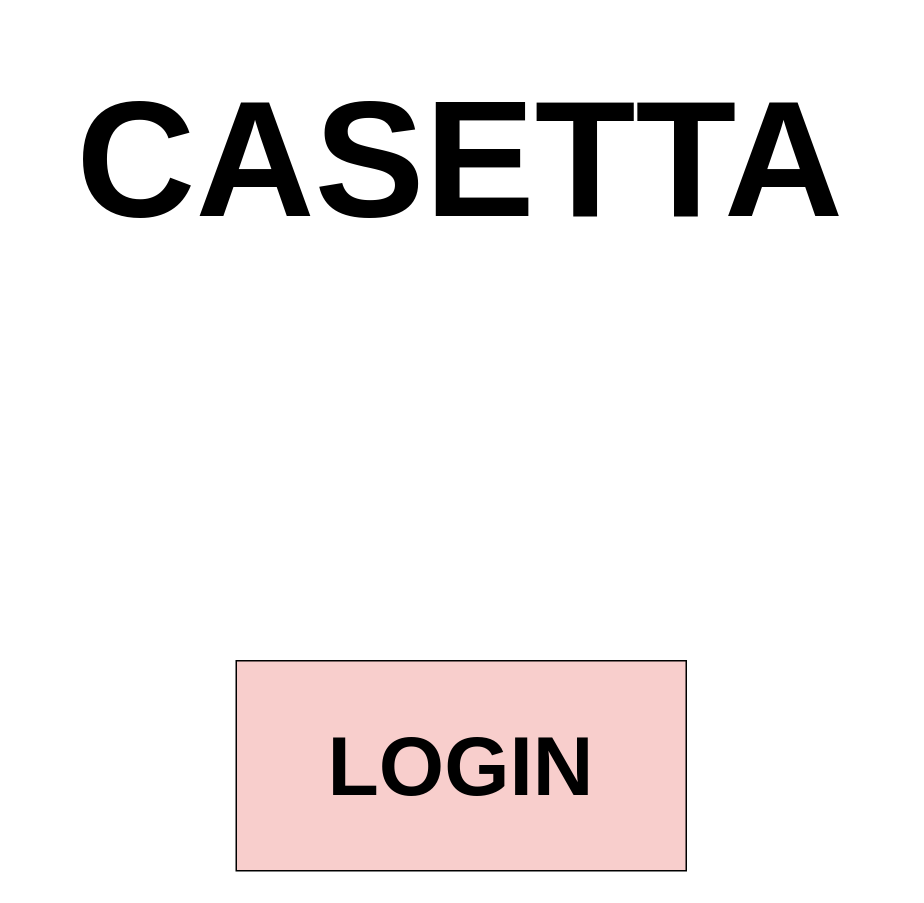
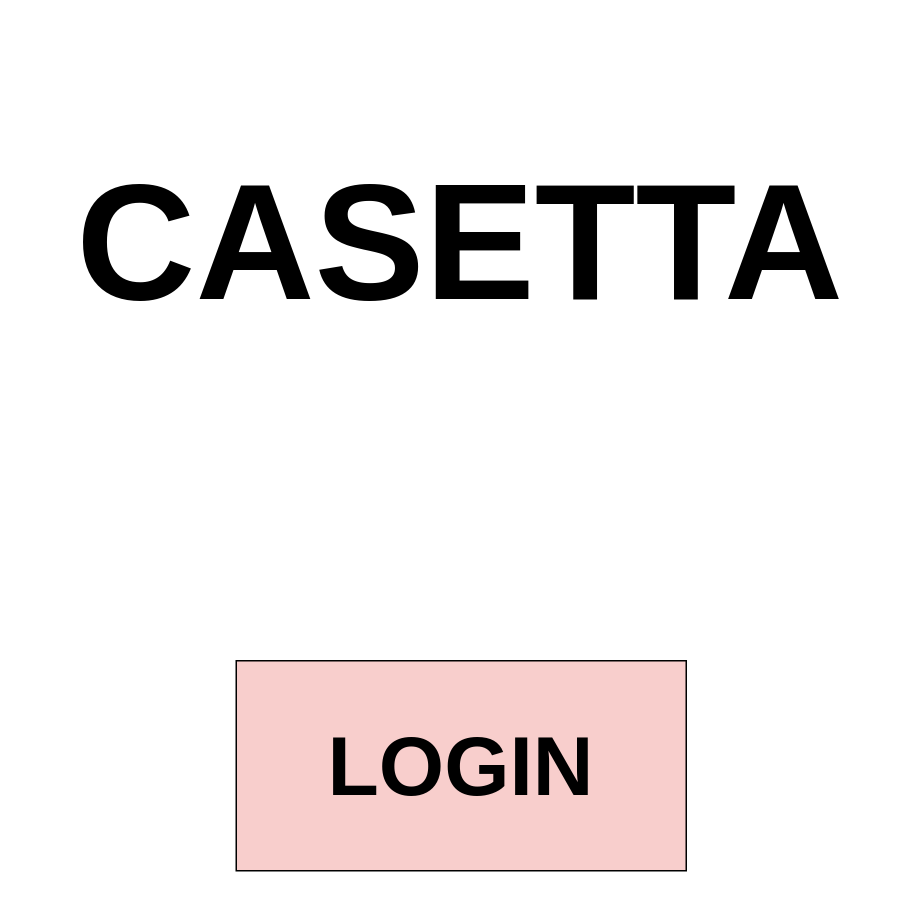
- <mxCell id="2" value="&lt;font size=&quot;1&quot;&gt;&lt;b style=&quot;font-size: 110px&quot;&gt;CASETTA&lt;/b&gt;&lt;/font&gt;" style="text;html=1;strokeColor=none;fillColor=none;align=center;verticalAlign=middle;whiteSpace=wrap;rounded=0;" parent="1" vertex="1"><mxGeometry x="20.33" y="20" width="573.33" height="170" as="geometry" /></mxCell>
+ <mxCell id="2" value="&lt;font size=&quot;1&quot;&gt;&lt;b style=&quot;font-size: 110px&quot;&gt;CASETTA&lt;/b&gt;&lt;/font&gt;" style="text;html=1;strokeColor=none;fillColor=none;align=center;verticalAlign=middle;whiteSpace=wrap;rounded=0;" parent="1" vertex="1"><mxGeometry x="20.33" y="75" width="573.33" height="170" as="geometry" /></mxCell>
